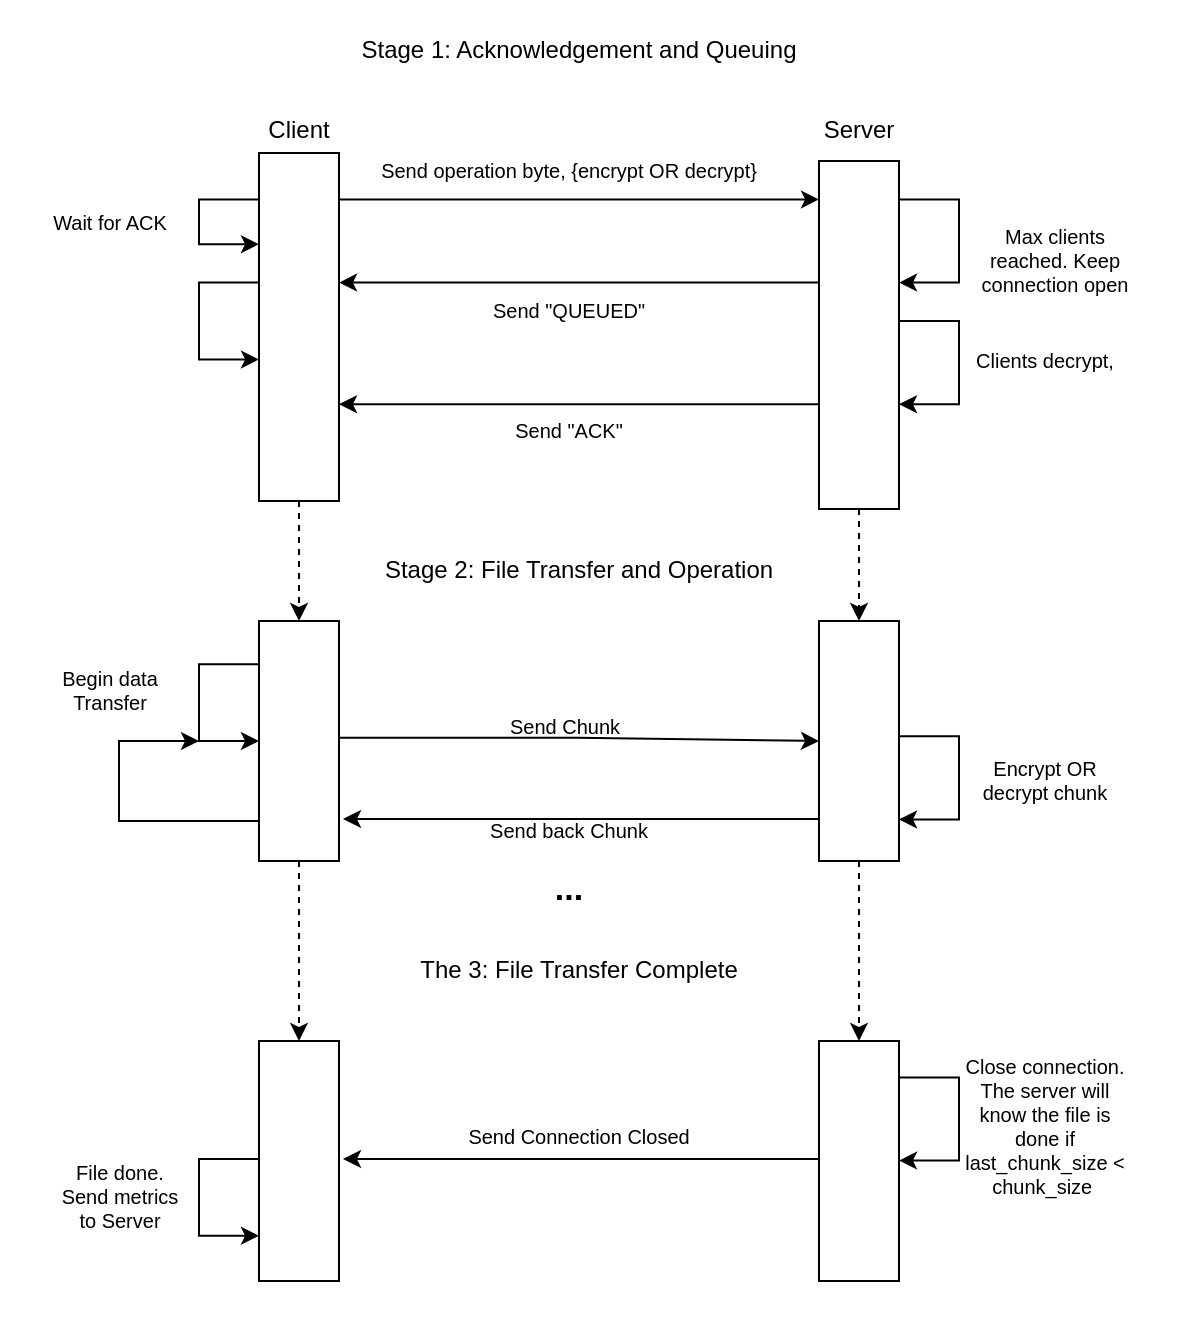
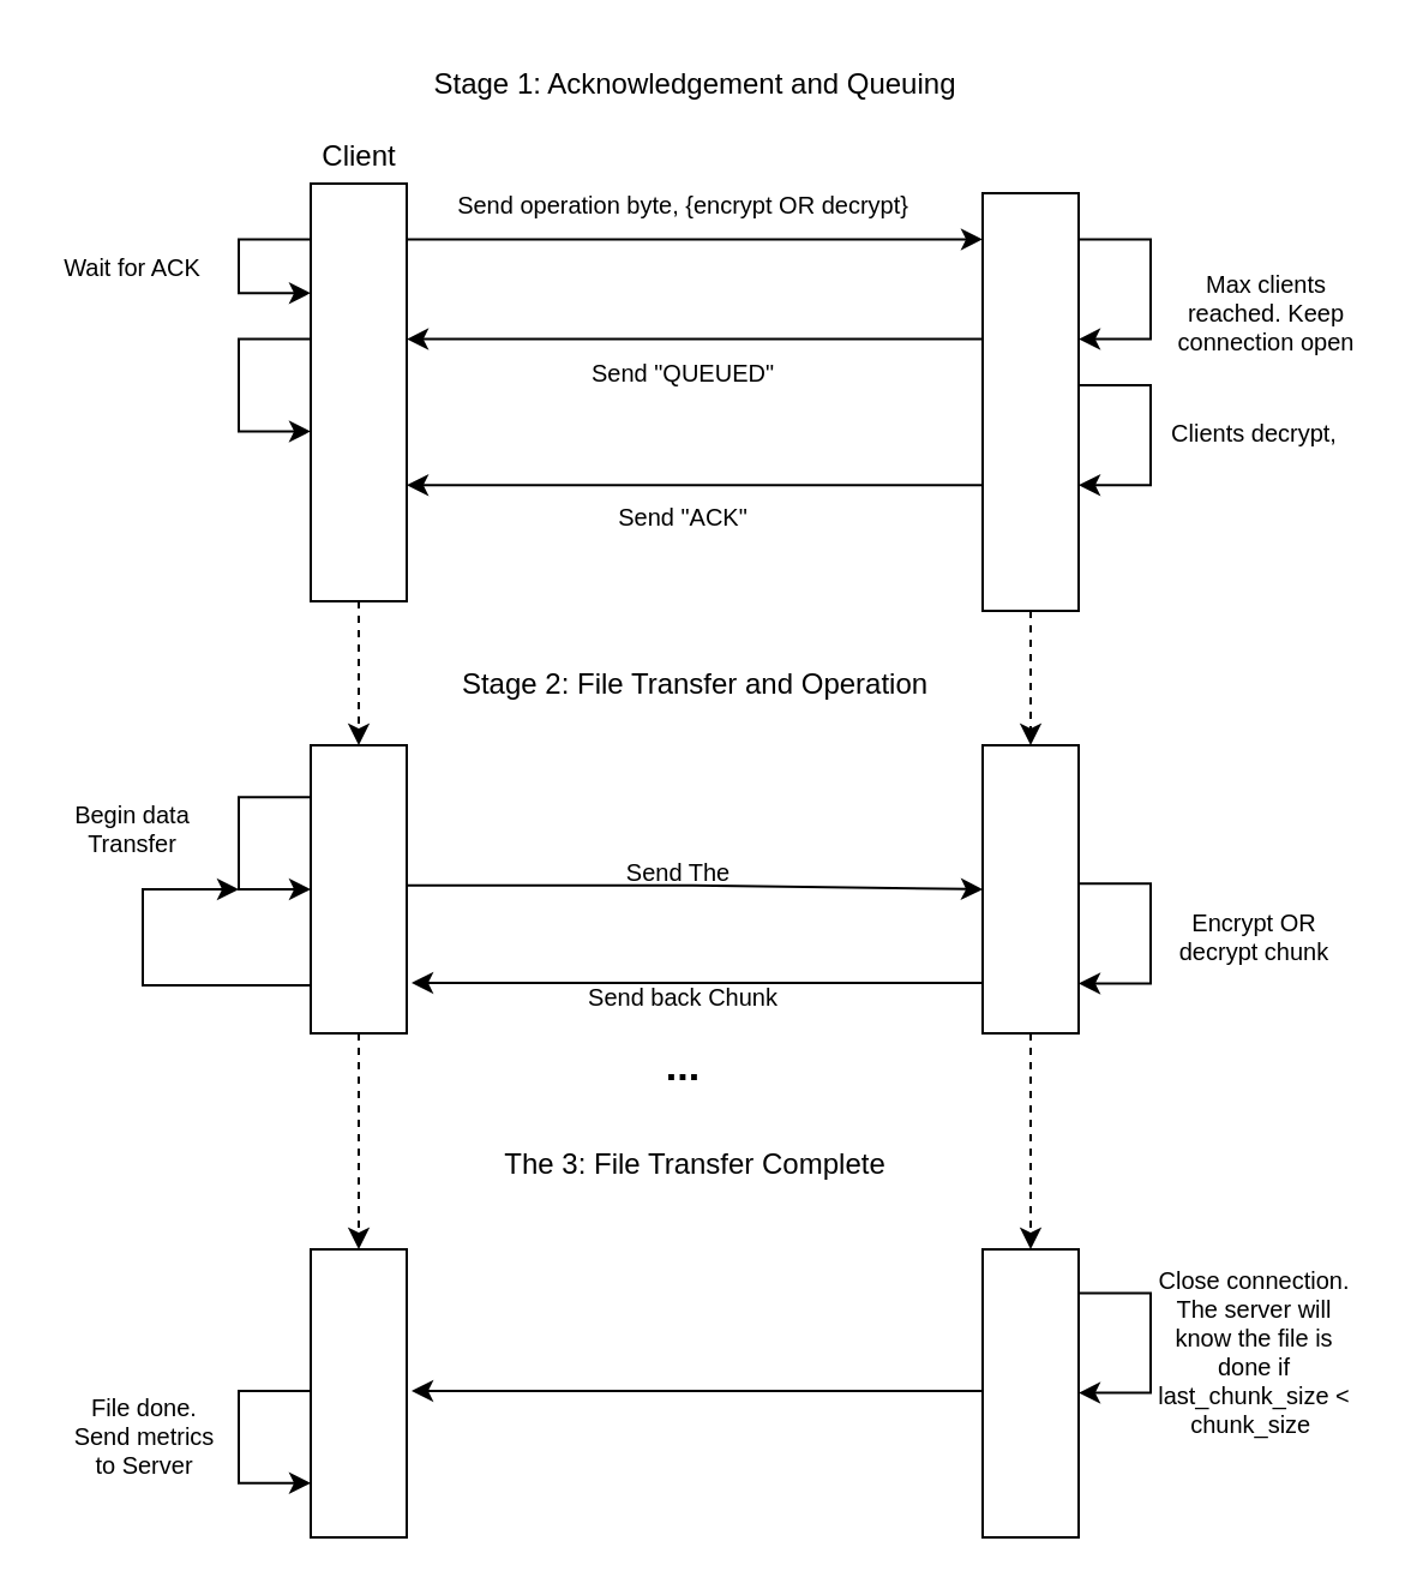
- <mxCell id="25" value="Stage 1: Acknowledgement and Queuing" style="text;html=1;align=center;verticalAlign=middle;resizable=0;points=[];autosize=1;strokeColor=none;fillColor=none;" vertex="1" parent="1"><mxGeometry x="169" y="10" width="240" height="30" as="geometry" /></mxCell>
+ <mxCell id="25" value="Stage 1: Acknowledgement and Queuing" style="text;html=1;align=center;verticalAlign=middle;resizable=0;points=[];autosize=1;strokeColor=none;fillColor=none;" vertex="1" parent="1"><mxGeometry x="169" y="20" width="240" height="30" as="geometry" /></mxCell>
- <mxCell id="7" value="Server" style="text;html=1;align=center;verticalAlign=middle;resizable=0;points=[];autosize=1;strokeColor=none;fillColor=none;" vertex="1" parent="1"><mxGeometry x="399" y="50" width="60" height="30" as="geometry" /></mxCell>
- <mxCell id="20" value="Send Chunk" style="text;html=1;align=center;verticalAlign=middle;resizable=0;points=[];autosize=1;strokeColor=none;fillColor=none;fontSize=10;" vertex="1" parent="1"><mxGeometry x="241.5" y="348.4" width="80" height="30" as="geometry" /></mxCell>
+ <mxCell id="20" value="Send The" style="text;html=1;align=center;verticalAlign=middle;resizable=0;points=[];autosize=1;strokeColor=none;fillColor=none;fontSize=10;" vertex="1" parent="1"><mxGeometry x="241.5" y="348.4" width="80" height="30" as="geometry" /></mxCell>
- <mxCell id="45" value="&lt;font style=&quot;font-size: 10px;&quot;&gt;Send Connection Closed&lt;/font&gt;" style="text;html=1;align=center;verticalAlign=middle;resizable=0;points=[];autosize=1;strokeColor=none;fillColor=none;" vertex="1" parent="1"><mxGeometry x="224" y="553" width="130" height="30" as="geometry" /></mxCell>
